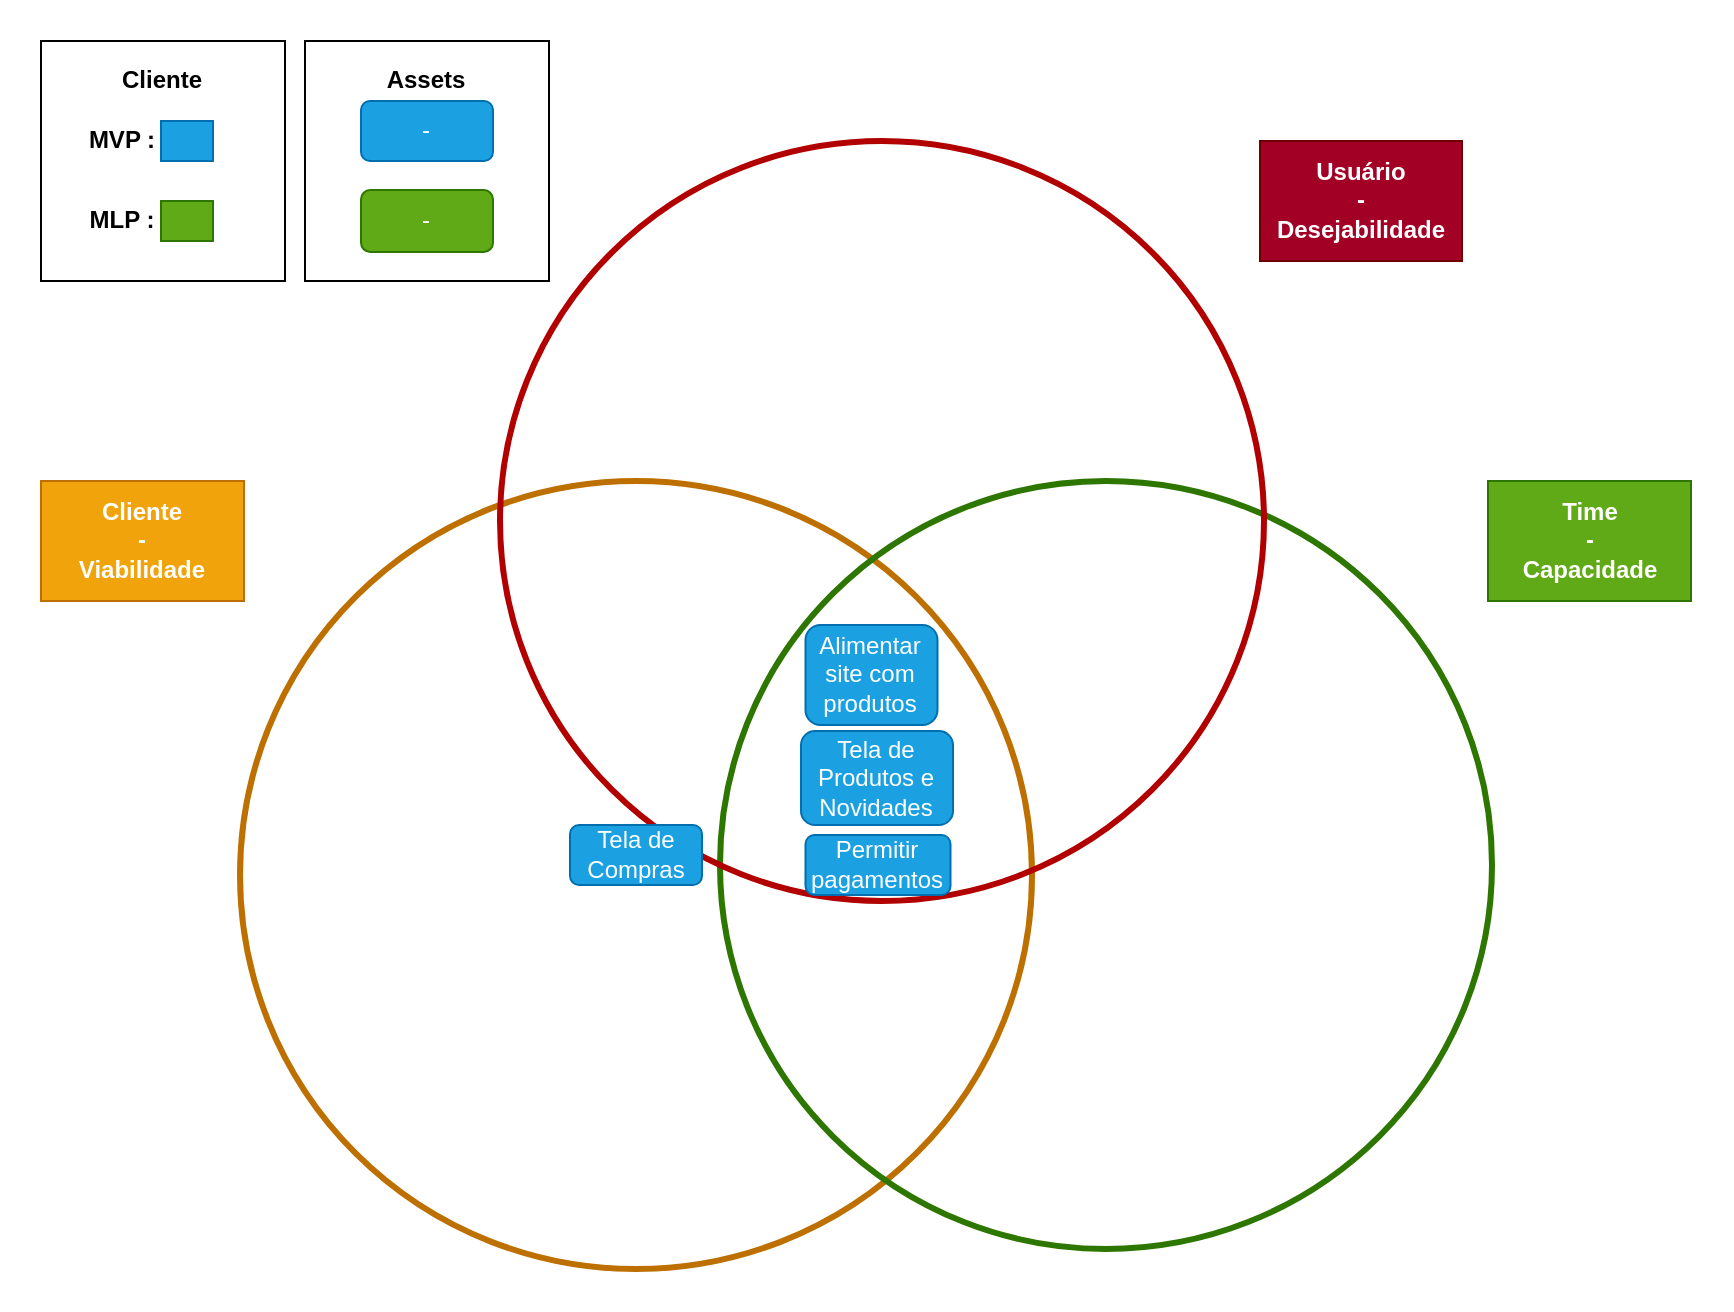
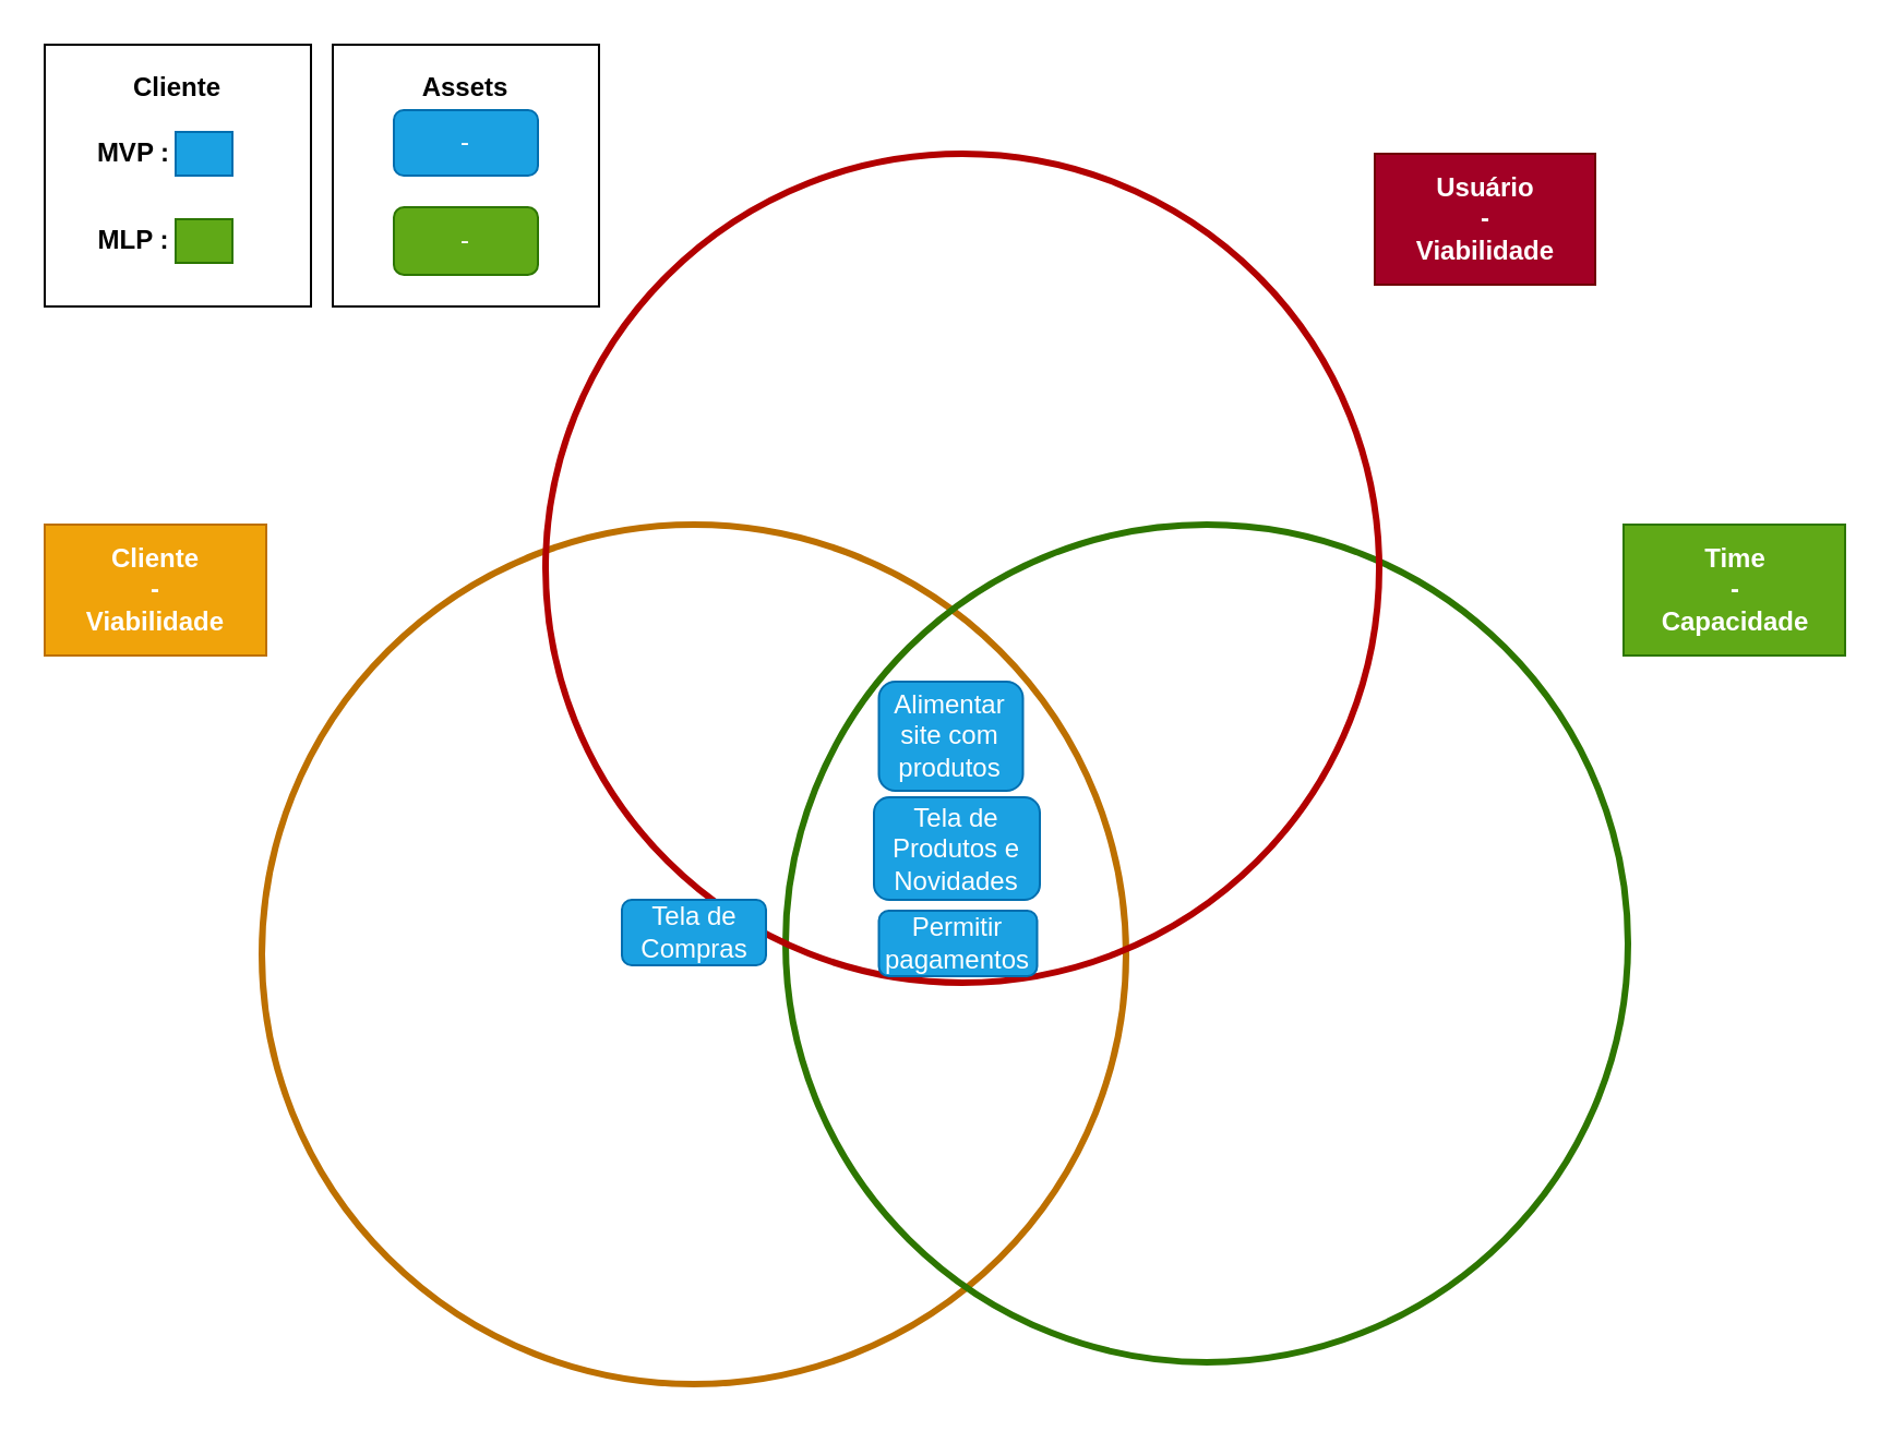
- <mxCell id="9" value="&lt;div align=&quot;center&quot;&gt;&lt;b&gt;Usuário&lt;/b&gt;&lt;/div&gt;&lt;div align=&quot;center&quot;&gt;&lt;b&gt;-&lt;/b&gt;&lt;/div&gt;&lt;div align=&quot;center&quot;&gt;&lt;b&gt;Desejabilidade&lt;br&gt;&lt;/b&gt;&lt;/div&gt;" style="text;html=1;strokeColor=#6F0000;fillColor=#a20025;align=center;verticalAlign=middle;whiteSpace=wrap;rounded=0;fontColor=#ffffff;" parent="1" vertex="1"><mxGeometry x="629.5" y="70" width="101" height="60" as="geometry" /></mxCell>
+ <mxCell id="9" value="&lt;div align=&quot;center&quot;&gt;&lt;b&gt;Usuário&lt;/b&gt;&lt;/div&gt;&lt;div align=&quot;center&quot;&gt;&lt;b&gt;-&lt;/b&gt;&lt;/div&gt;&lt;div align=&quot;center&quot;&gt;&lt;b&gt;Viabilidade&lt;br&gt;&lt;/b&gt;&lt;/div&gt;" style="text;html=1;strokeColor=#6F0000;fillColor=#a20025;align=center;verticalAlign=middle;whiteSpace=wrap;rounded=0;fontColor=#ffffff;" parent="1" vertex="1"><mxGeometry x="629.5" y="70" width="101" height="60" as="geometry" /></mxCell>
